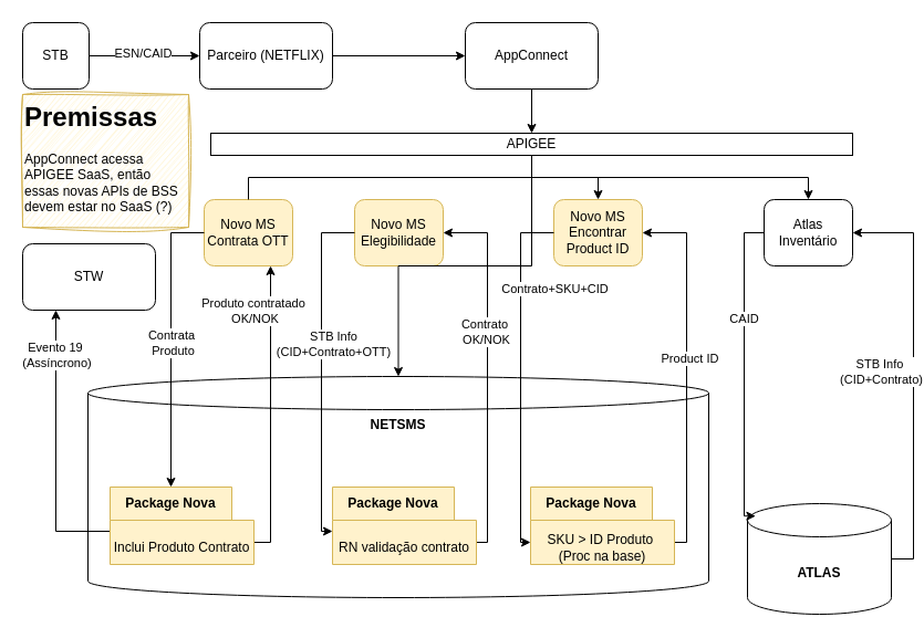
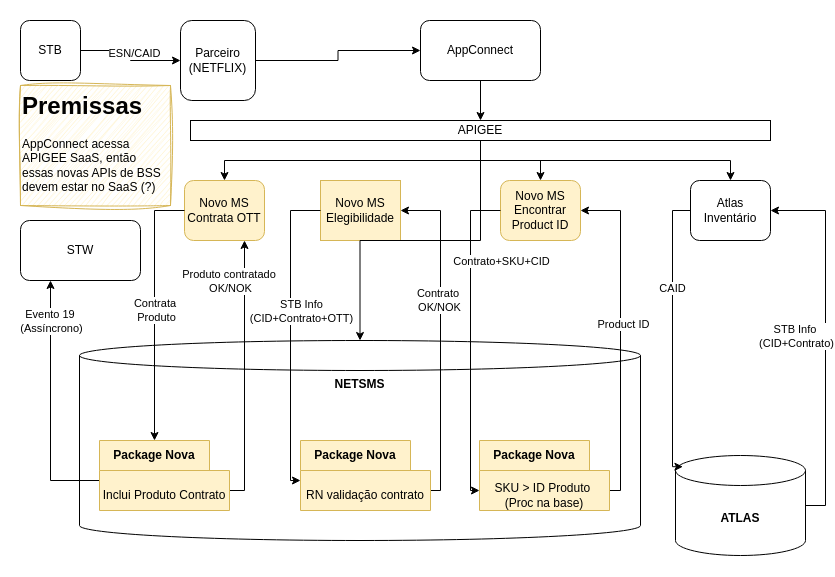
- <mxCell id="6" value="Parceiro (NETFLIX)" style="rounded=1;whiteSpace=wrap;html=1;" vertex="1" parent="1"><mxGeometry x="180" y="20" width="120" height="60" as="geometry" /></mxCell>
+ <mxCell id="6" value="Parceiro (NETFLIX)" style="rounded=1;whiteSpace=wrap;html=1;" vertex="1" parent="1"><mxGeometry x="180" y="20" width="75" height="80" as="geometry" /></mxCell>
- <mxCell id="14" style="edgeStyle=orthogonalEdgeStyle;rounded=0;orthogonalLoop=1;jettySize=auto;html=1;entryX=0.5;entryY=0;entryDx=0;entryDy=0;endArrow=none;" edge="1" parent="1" source="18" target="10"><mxGeometry relative="1" as="geometry" /></mxCell>
+ <mxCell id="14" style="edgeStyle=orthogonalEdgeStyle;rounded=0;orthogonalLoop=1;jettySize=auto;html=1;entryX=0.5;entryY=0;entryDx=0;entryDy=0;" edge="1" parent="1" source="18" target="10"><mxGeometry relative="1" as="geometry" /></mxCell>
- <mxCell id="11" value="Novo MS Elegibilidade" style="rounded=1;whiteSpace=wrap;html=1;fillColor=#fff2cc;strokeColor=#d6b656;" vertex="1" parent="1"><mxGeometry x="320" y="180" width="80" height="60" as="geometry" /></mxCell>
+ <mxCell id="11" value="Novo MS Elegibilidade" style="whiteSpace=wrap;html=1;fillColor=#fff2cc;strokeColor=#d6b656;rounded=0;" vertex="1" parent="1"><mxGeometry x="320" y="180" width="80" height="60" as="geometry" /></mxCell>
